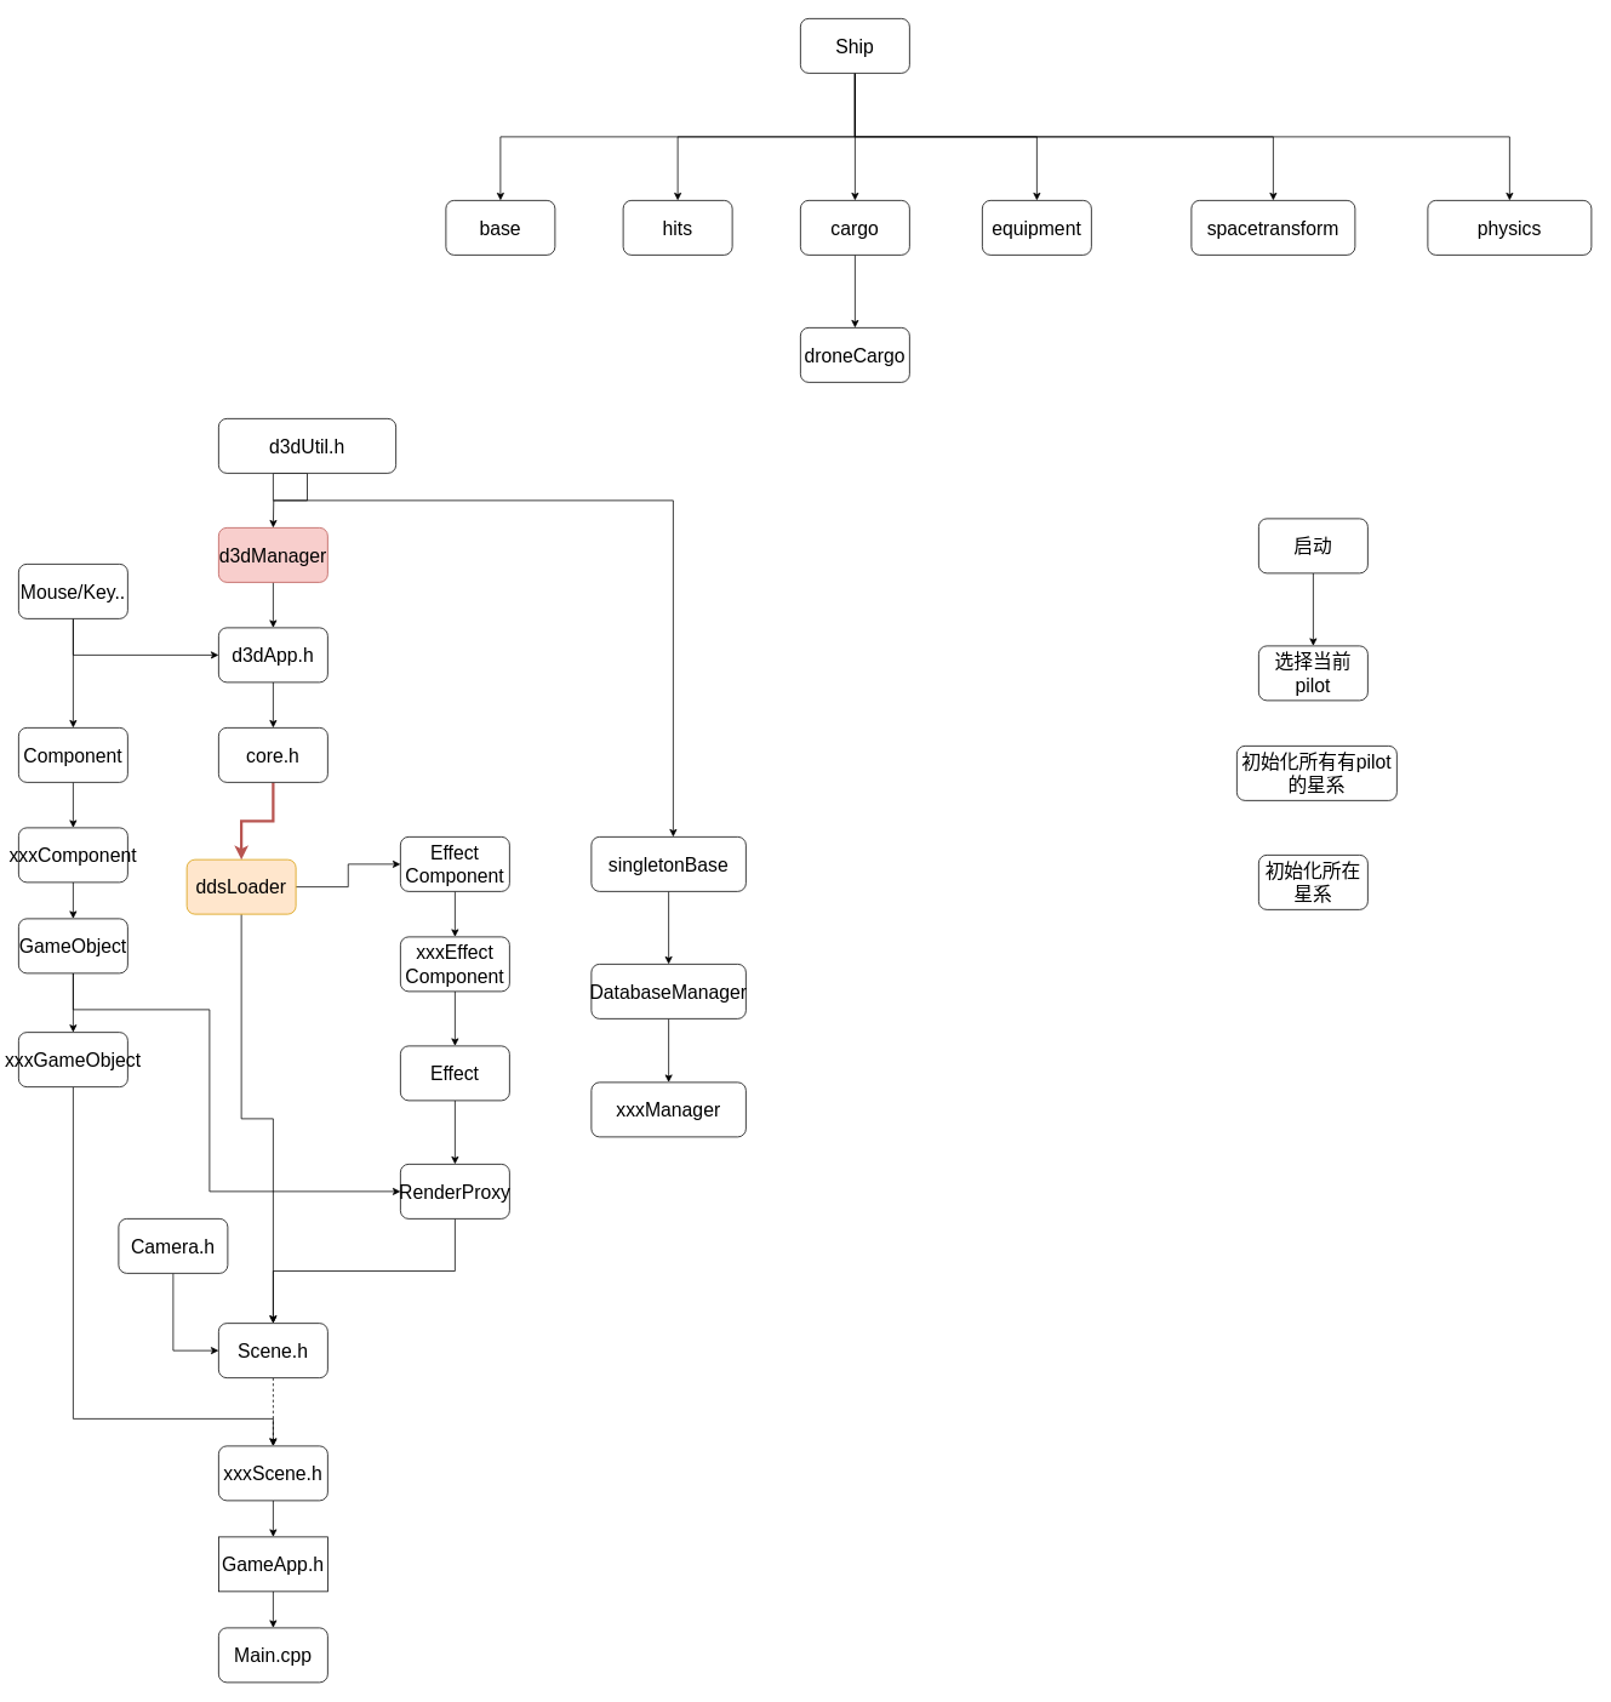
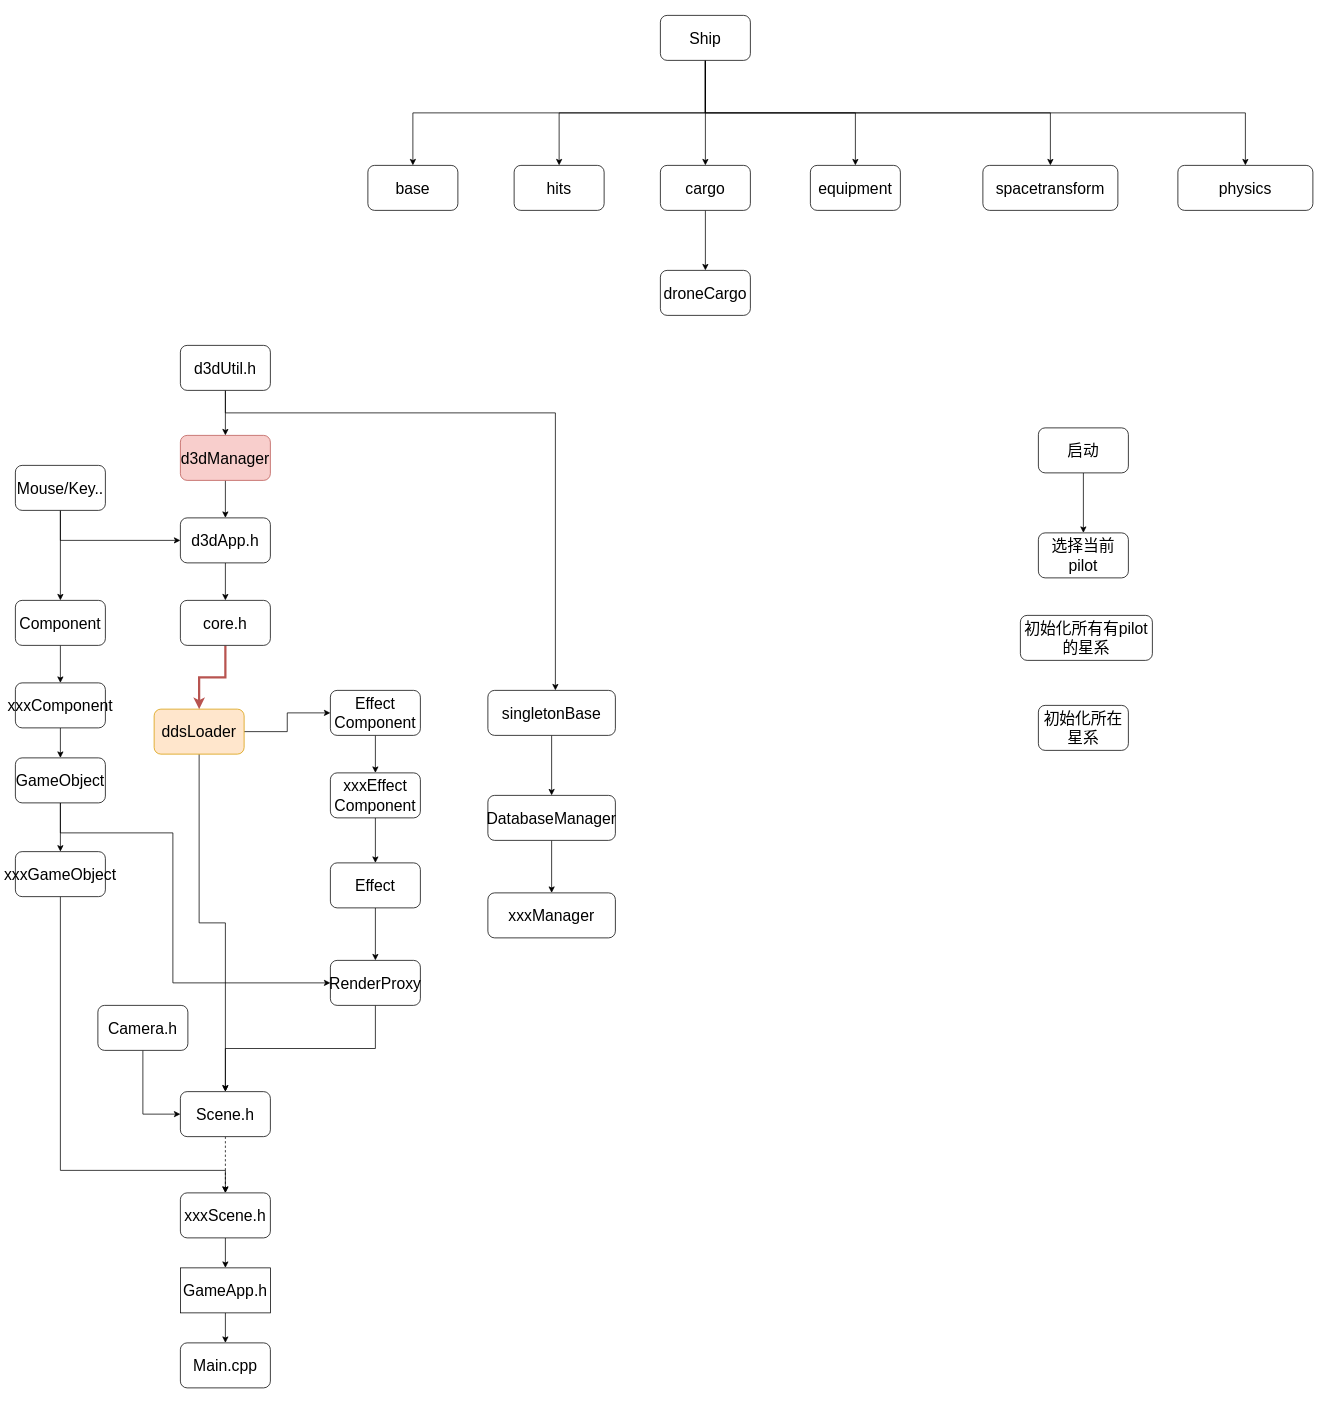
- <mxCell id="25" value="&lt;font style=&quot;font-size: 21px&quot;&gt;d3dUtil.h&lt;br&gt;&lt;/font&gt;" style="rounded=1;whiteSpace=wrap;html=1;" parent="1" vertex="1"><mxGeometry x="240" y="460" width="195" height="60" as="geometry" /></mxCell>
+ <mxCell id="25" value="&lt;font style=&quot;font-size: 21px&quot;&gt;d3dUtil.h&lt;br&gt;&lt;/font&gt;" style="rounded=1;whiteSpace=wrap;html=1;" parent="1" vertex="1"><mxGeometry x="240" y="460" width="120" height="60" as="geometry" /></mxCell>
